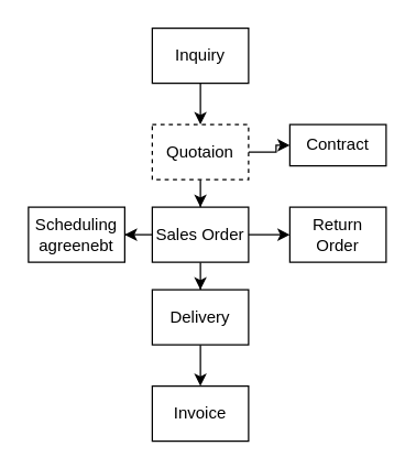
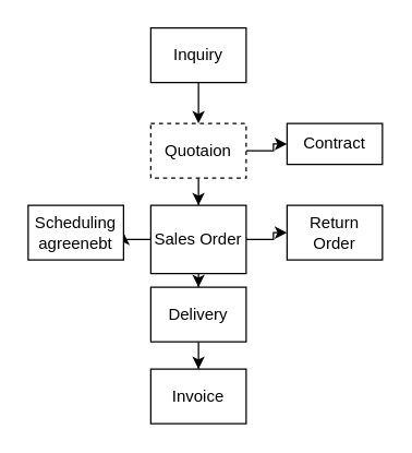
- <mxCell id="11" value="Sales Order" style="rounded=0;whiteSpace=wrap;html=1;" vertex="1" parent="1"><mxGeometry x="110" y="150" width="70" height="40" as="geometry" /></mxCell>
+ <mxCell id="11" value="Sales Order" style="rounded=0;whiteSpace=wrap;html=1;" vertex="1" parent="1"><mxGeometry x="110" y="150" width="70" height="50" as="geometry" /></mxCell>
- <mxCell id="16" value="Invoice" style="rounded=0;whiteSpace=wrap;html=1;" vertex="1" parent="1"><mxGeometry x="110" y="280" width="70" height="40" as="geometry" /></mxCell>
+ <mxCell id="16" value="Invoice" style="rounded=0;whiteSpace=wrap;html=1;" vertex="1" parent="1"><mxGeometry x="110" y="270" width="70" height="40" as="geometry" /></mxCell>
